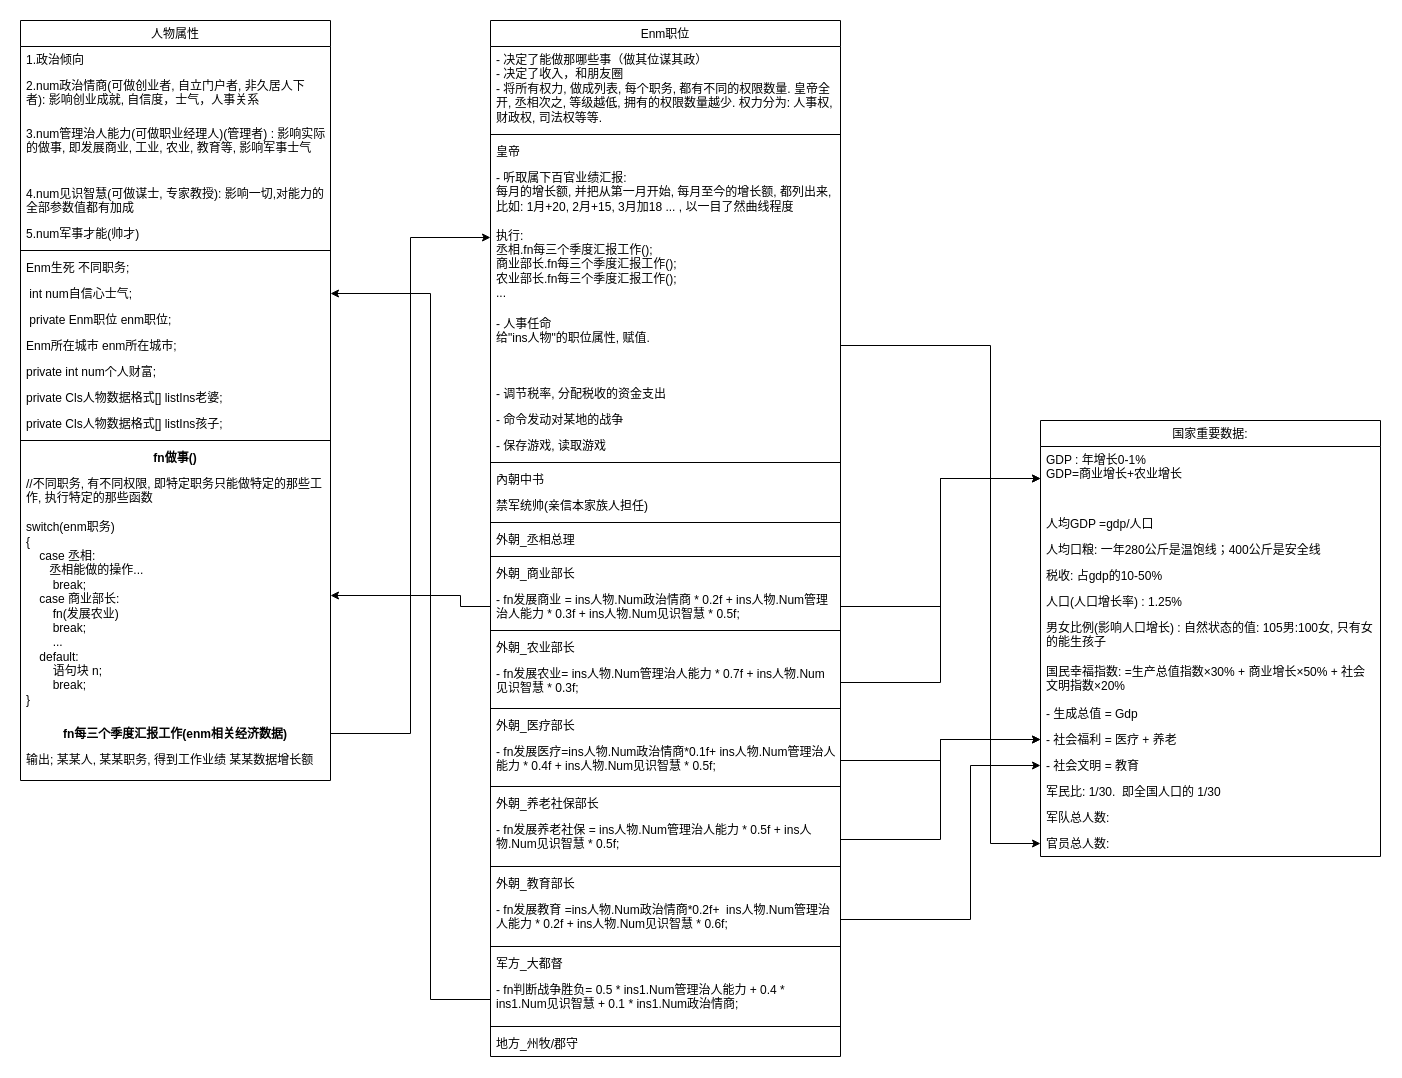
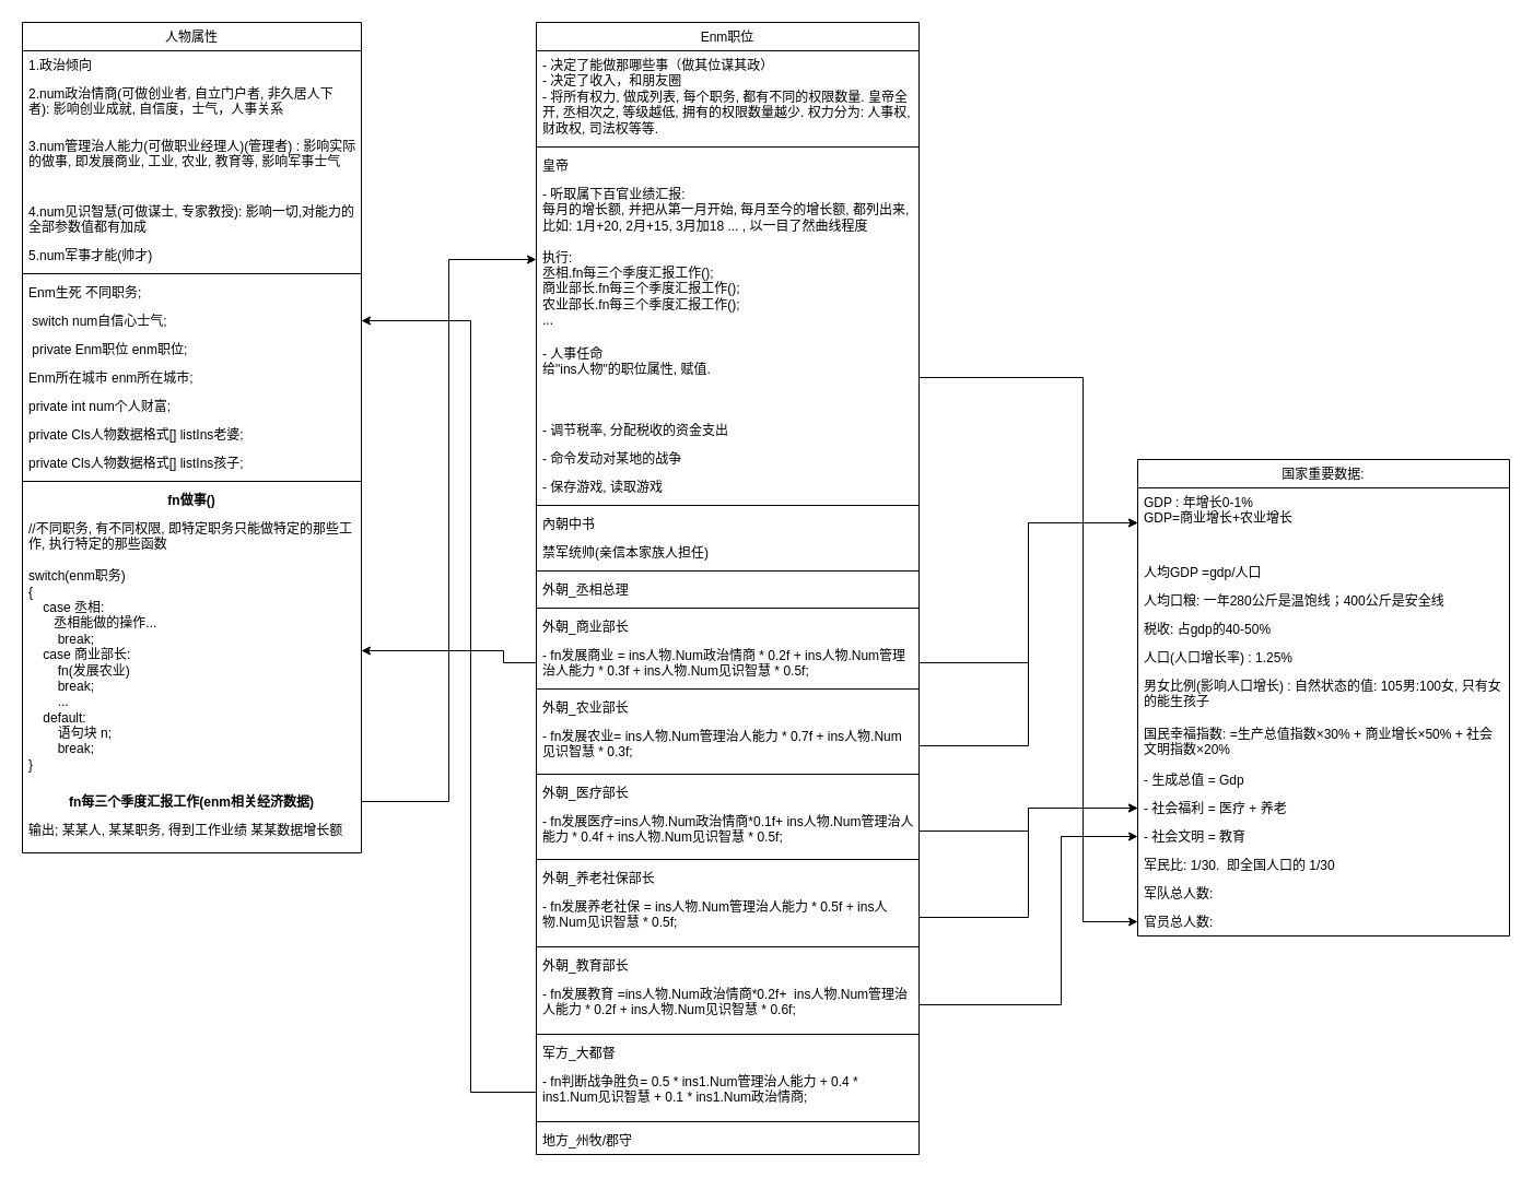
- <mxCell id="10" value=" int num自信心士气;" style="text;strokeColor=none;fillColor=none;align=left;verticalAlign=top;spacingLeft=4;spacingRight=4;overflow=hidden;rotatable=0;points=[[0,0.5],[1,0.5]];portConstraint=eastwest;" parent="2" vertex="1"><mxGeometry y="260" width="310" height="26" as="geometry" /></mxCell>
+ <mxCell id="10" value=" switch num自信心士气;" style="text;strokeColor=none;fillColor=none;align=left;verticalAlign=top;spacingLeft=4;spacingRight=4;overflow=hidden;rotatable=0;points=[[0,0.5],[1,0.5]];portConstraint=eastwest;" parent="2" vertex="1"><mxGeometry y="260" width="310" height="26" as="geometry" /></mxCell>
- <mxCell id="59" value="税收: 占gdp的10-50%" style="text;strokeColor=none;fillColor=none;align=left;verticalAlign=top;spacingLeft=4;spacingRight=4;overflow=hidden;rotatable=0;points=[[0,0.5],[1,0.5]];portConstraint=eastwest;" parent="55" vertex="1"><mxGeometry y="142" width="340" height="26" as="geometry" /></mxCell>
+ <mxCell id="59" value="税收: 占gdp的40-50%" style="text;strokeColor=none;fillColor=none;align=left;verticalAlign=top;spacingLeft=4;spacingRight=4;overflow=hidden;rotatable=0;points=[[0,0.5],[1,0.5]];portConstraint=eastwest;" parent="55" vertex="1"><mxGeometry y="142" width="340" height="26" as="geometry" /></mxCell>
